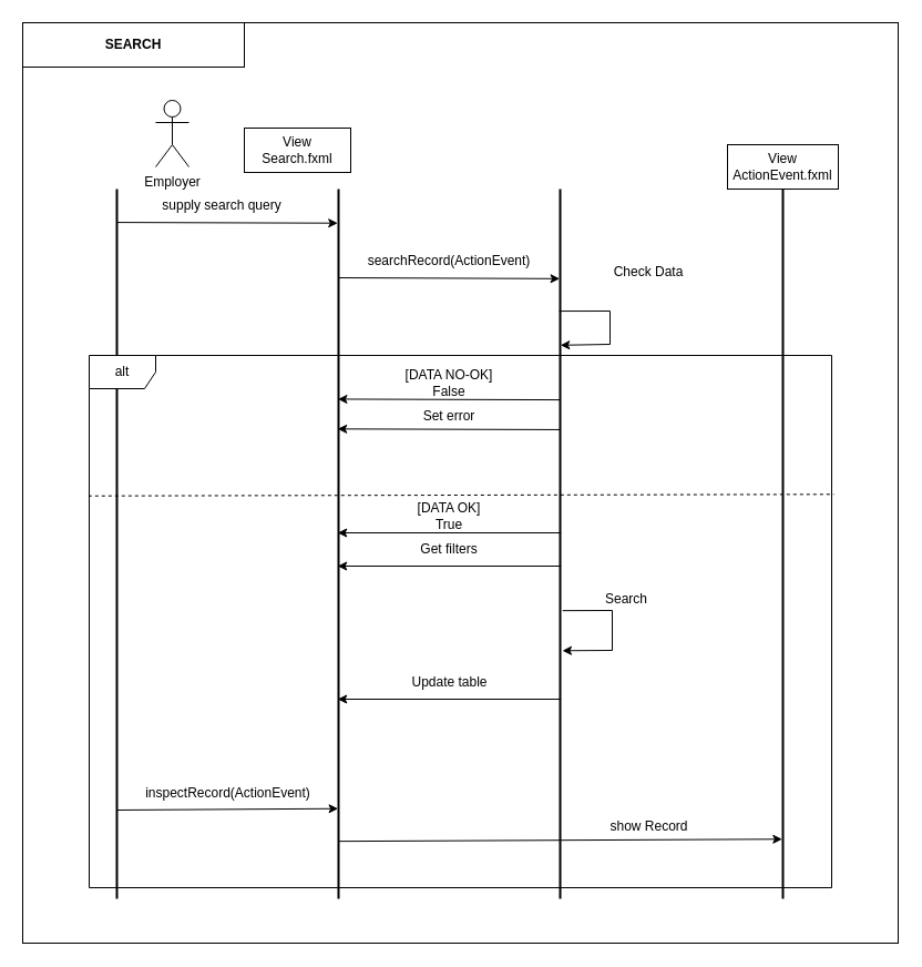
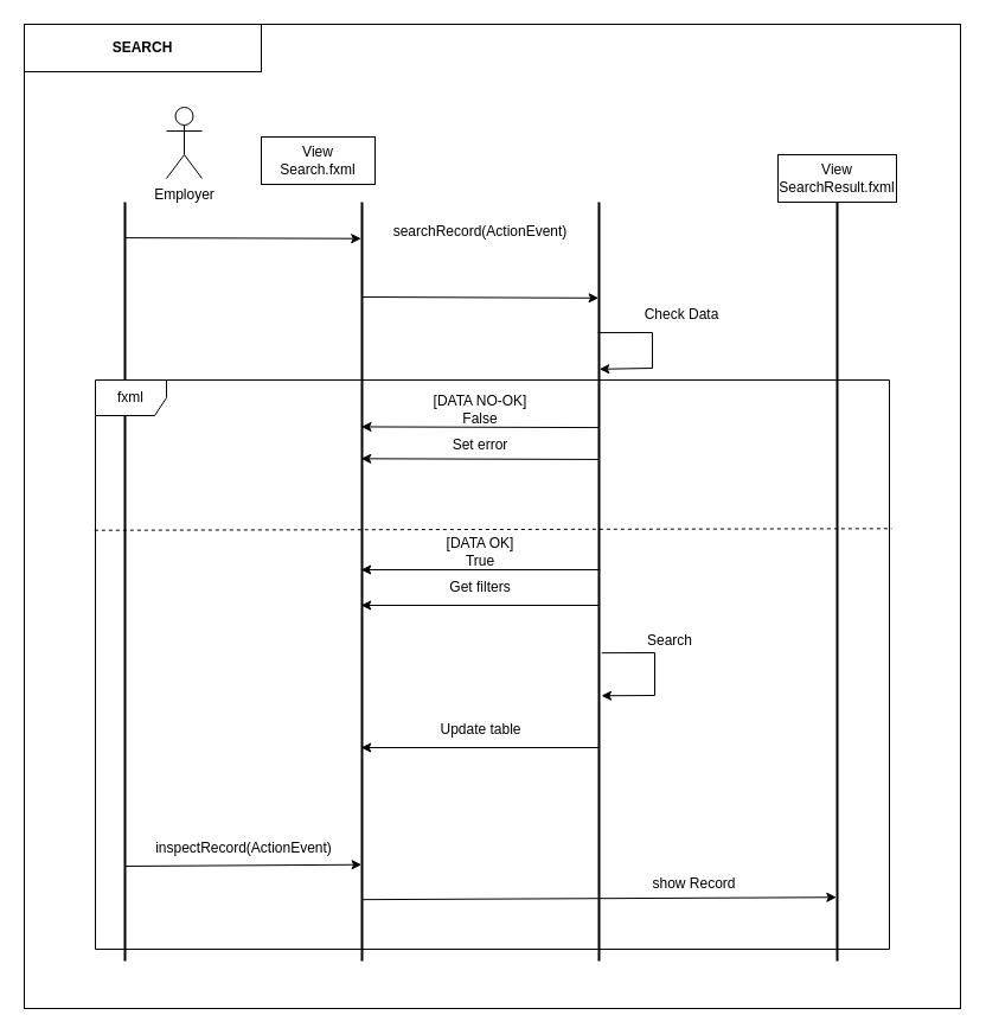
- <mxCell id="10" value="View&lt;br&gt;ActionEvent.fxml" style="rounded=0;whiteSpace=wrap;html=1;" parent="1" vertex="1"><mxGeometry x="656" y="130" width="100" height="40" as="geometry" /></mxCell>
+ <mxCell id="10" value="View&lt;br&gt;SearchResult.fxml" style="rounded=0;whiteSpace=wrap;html=1;" parent="1" vertex="1"><mxGeometry x="656" y="130" width="100" height="40" as="geometry" /></mxCell>
- <mxCell id="9" value="supply search query" style="text;html=1;strokeColor=none;fillColor=none;align=center;verticalAlign=middle;whiteSpace=wrap;rounded=0;" parent="1" vertex="1"><mxGeometry x="140" y="170" width="120" height="30" as="geometry" /></mxCell>
- <mxCell id="19" value="searchRecord(ActionEvent)" style="text;html=1;strokeColor=none;fillColor=none;align=center;verticalAlign=middle;whiteSpace=wrap;rounded=0;" parent="1" vertex="1"><mxGeometry x="325" y="220" width="160" height="30" as="geometry" /></mxCell>
+ <mxCell id="19" value="searchRecord(ActionEvent)" style="text;html=1;strokeColor=none;fillColor=none;align=center;verticalAlign=middle;whiteSpace=wrap;rounded=0;" parent="1" vertex="1"><mxGeometry x="325" y="180" width="160" height="30" as="geometry" /></mxCell>
- <mxCell id="16" value="Check Data" style="text;html=1;strokeColor=none;fillColor=none;align=center;verticalAlign=middle;whiteSpace=wrap;rounded=0;" parent="1" vertex="1"><mxGeometry x="550" y="230" width="70" height="30" as="geometry" /></mxCell>
+ <mxCell id="16" value="Check Data" style="text;html=1;strokeColor=none;fillColor=none;align=center;verticalAlign=middle;whiteSpace=wrap;rounded=0;" parent="1" vertex="1"><mxGeometry x="540" y="250" width="70" height="30" as="geometry" /></mxCell>
- <mxCell id="33" value="alt" style="shape=umlFrame;whiteSpace=wrap;html=1;shadow=0;" parent="1" vertex="1"><mxGeometry x="80" y="320" width="670" height="480" as="geometry" /></mxCell>
+ <mxCell id="33" value="fxml" style="shape=umlFrame;whiteSpace=wrap;html=1;shadow=0;" parent="1" vertex="1"><mxGeometry x="80" y="320" width="670" height="480" as="geometry" /></mxCell>
